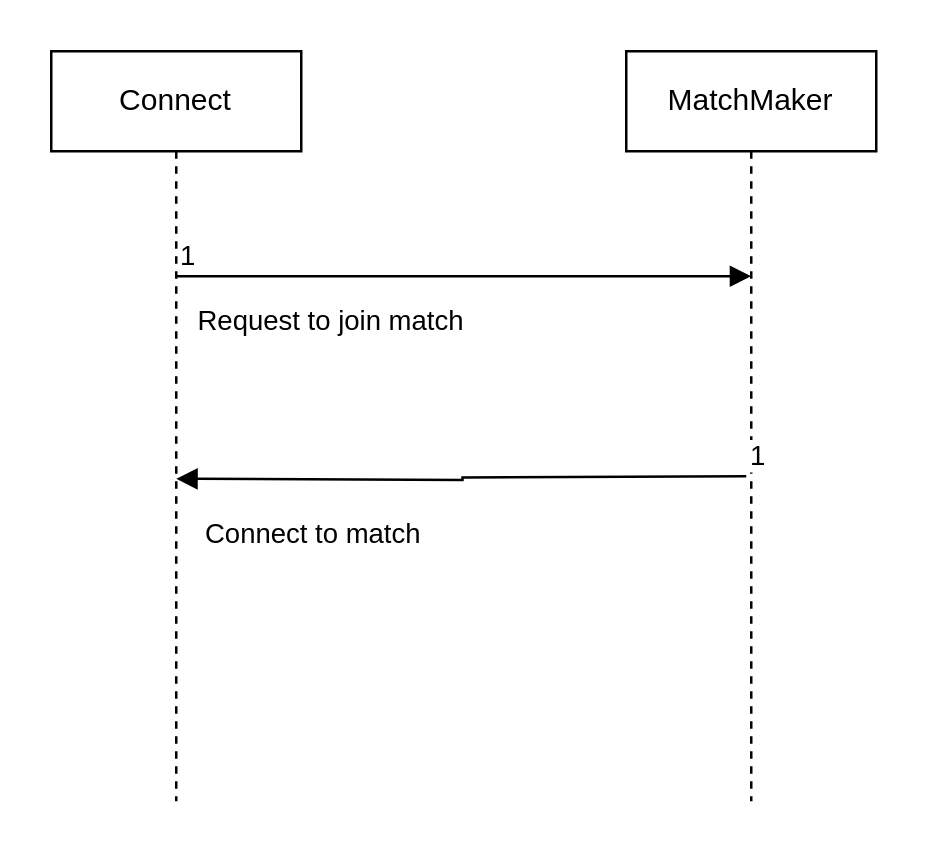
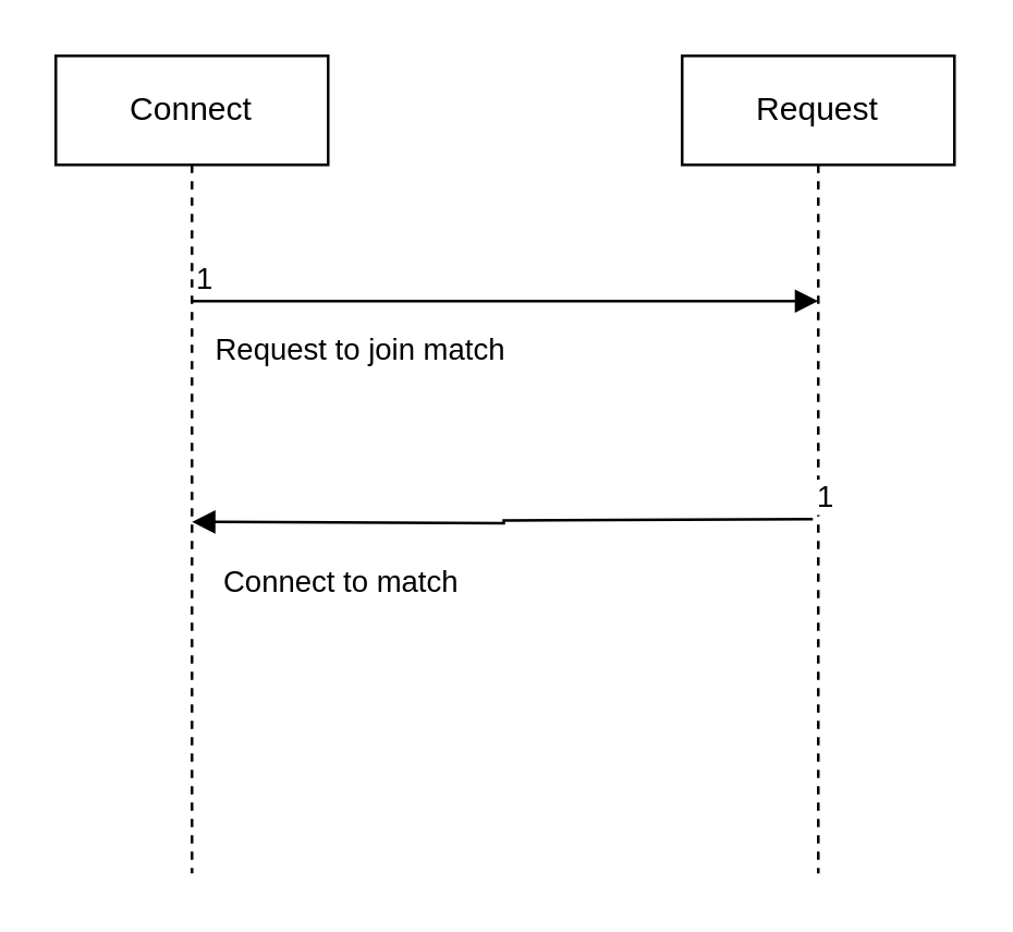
- <mxCell id="3" value="MatchMaker" style="shape=umlLifeline;perimeter=lifelinePerimeter;whiteSpace=wrap;html=1;container=1;dropTarget=0;collapsible=0;recursiveResize=0;outlineConnect=0;portConstraint=eastwest;newEdgeStyle={&quot;curved&quot;:0,&quot;rounded&quot;:0};" vertex="1" parent="1"><mxGeometry x="250" y="20" width="100" height="300" as="geometry" /></mxCell>
+ <mxCell id="3" value="Request" style="shape=umlLifeline;perimeter=lifelinePerimeter;whiteSpace=wrap;html=1;container=1;dropTarget=0;collapsible=0;recursiveResize=0;outlineConnect=0;portConstraint=eastwest;newEdgeStyle={&quot;curved&quot;:0,&quot;rounded&quot;:0};" vertex="1" parent="1"><mxGeometry x="250" y="20" width="100" height="300" as="geometry" /></mxCell>
